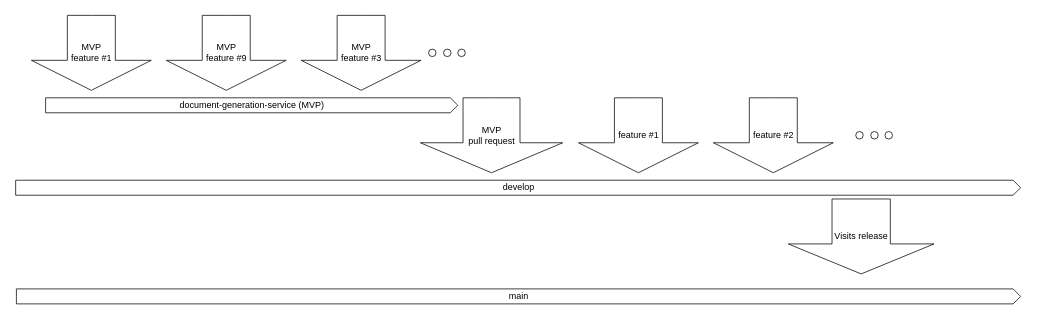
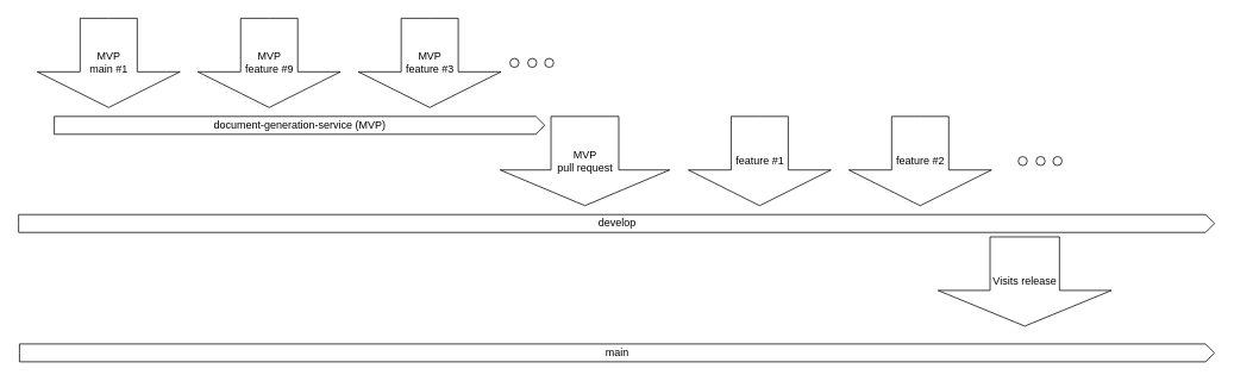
- <mxCell id="5" value="MVP&lt;br&gt;feature #1" style="html=1;shadow=0;dashed=0;align=center;verticalAlign=middle;shape=mxgraph.arrows2.arrow;dy=0.6;dx=40;direction=south;notch=0;" vertex="1" parent="1"><mxGeometry x="41" y="20" width="160" height="100" as="geometry" /></mxCell>
+ <mxCell id="5" value="MVP&lt;br&gt;main #1" style="html=1;shadow=0;dashed=0;align=center;verticalAlign=middle;shape=mxgraph.arrows2.arrow;dy=0.6;dx=40;direction=south;notch=0;" vertex="1" parent="1"><mxGeometry x="41" y="20" width="160" height="100" as="geometry" /></mxCell>
